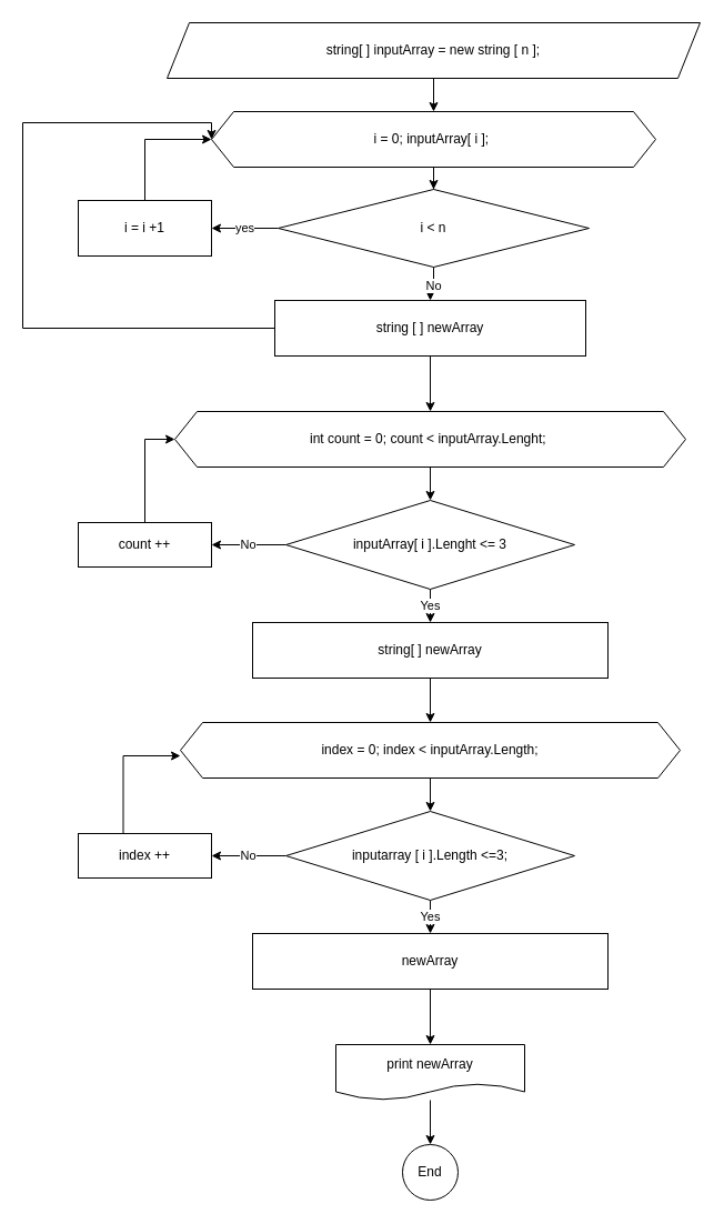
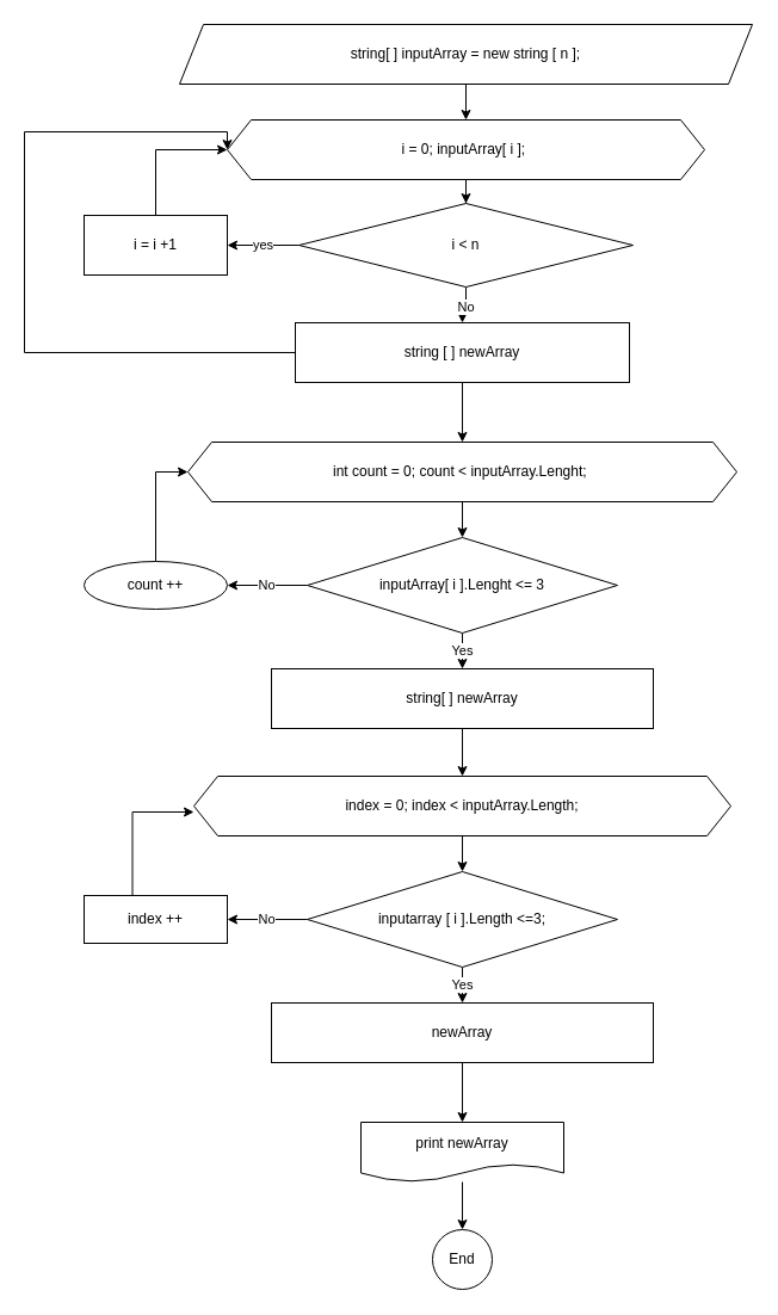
- <mxCell id="22" value="count ++" style="rounded=0;whiteSpace=wrap;html=1;" vertex="1" parent="1"><mxGeometry x="70" y="470" width="120" height="40" as="geometry" /></mxCell>
+ <mxCell id="22" value="count ++" style="ellipse;whiteSpace=wrap;html=1;" vertex="1" parent="1"><mxGeometry x="70" y="470" width="120" height="40" as="geometry" /></mxCell>
